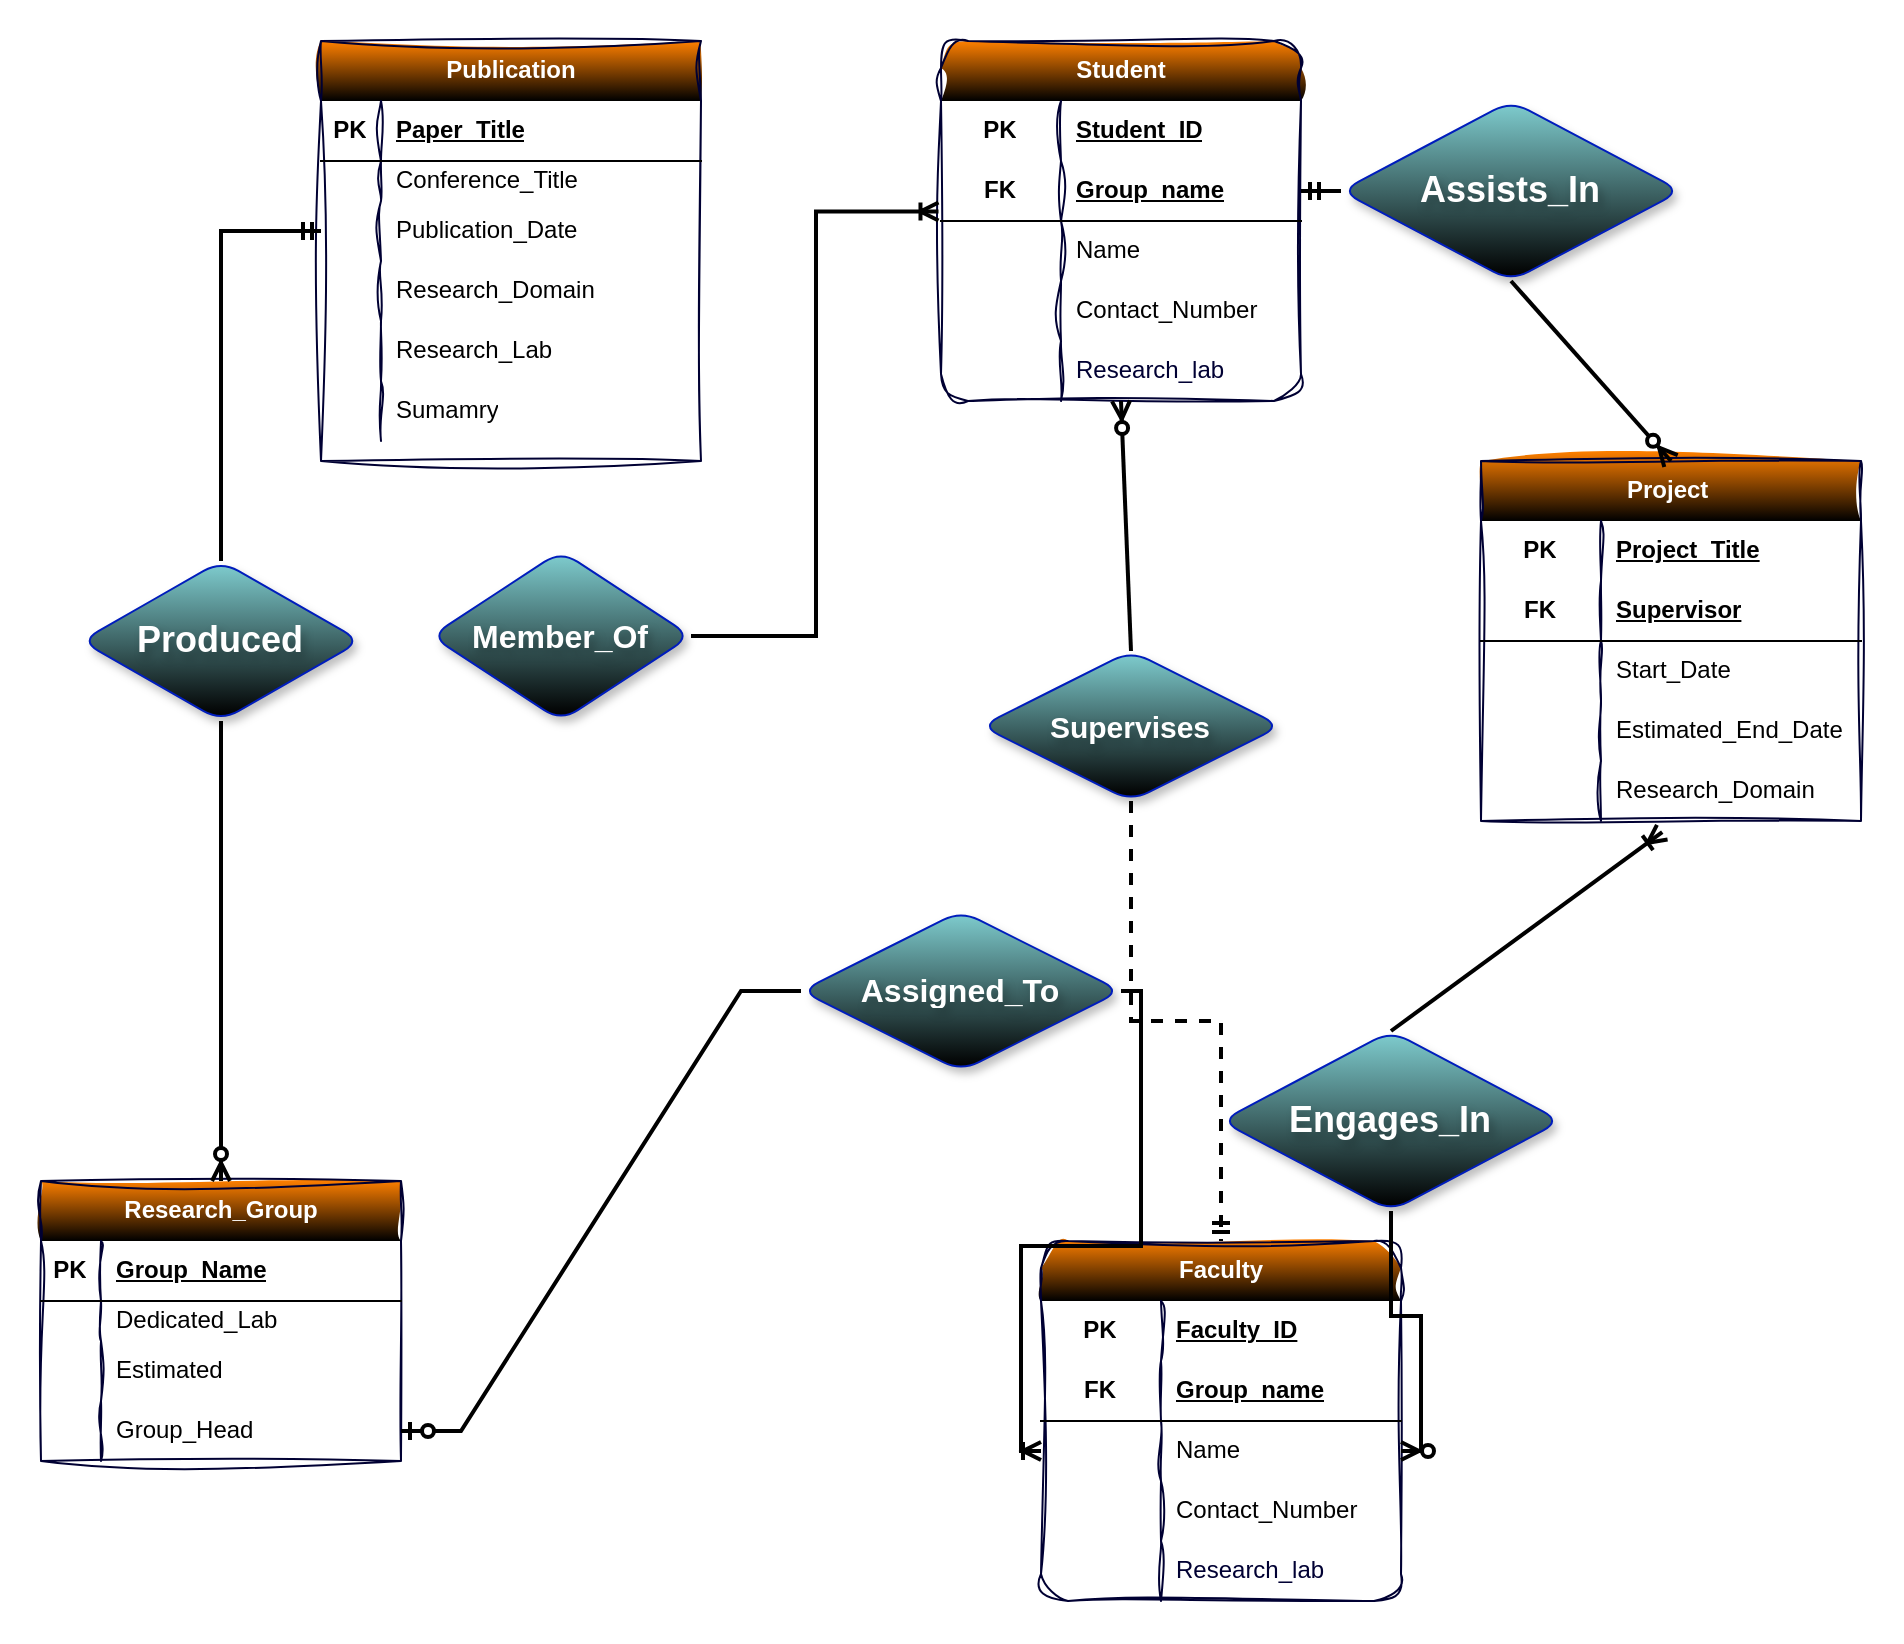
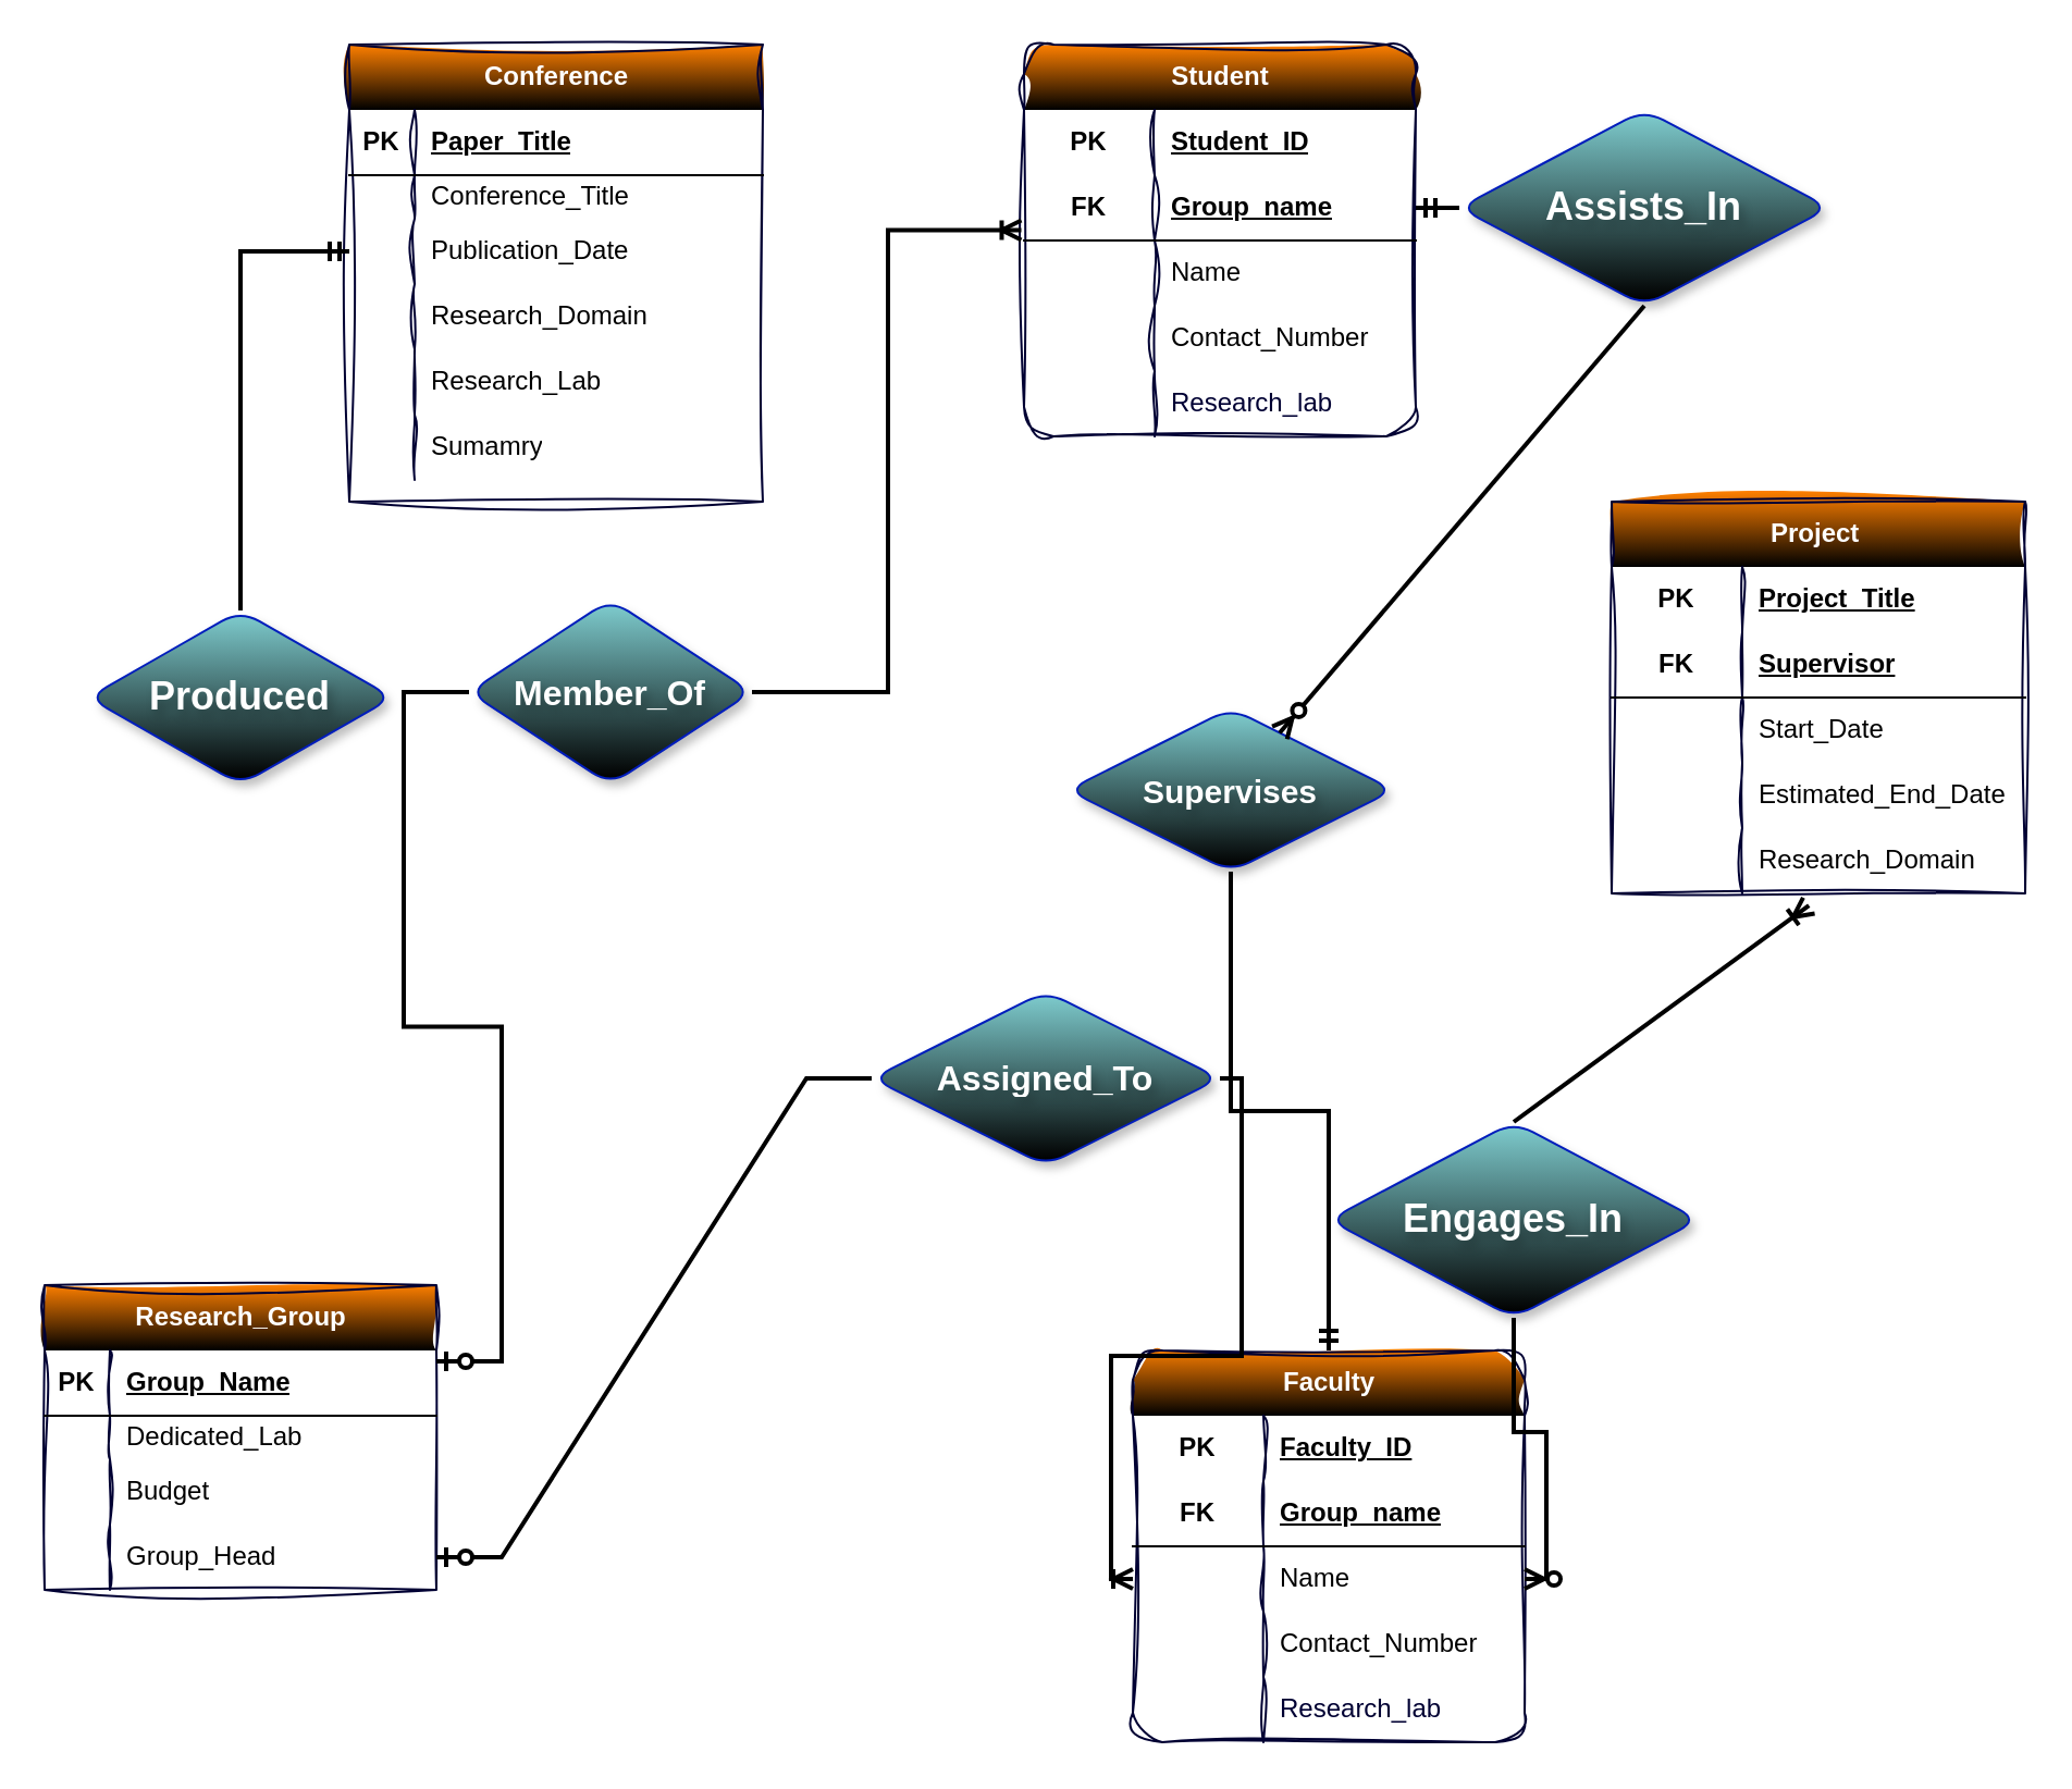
- <mxCell id="15" value="Publication" style="shape=table;startSize=30;container=1;collapsible=1;childLayout=tableLayout;fixedRows=1;rowLines=0;fontStyle=1;align=center;resizeLast=1;shadow=0;rounded=0;swimlaneFillColor=none;labelBackgroundColor=none;labelBorderColor=none;textShadow=0;html=1;fillColor=#FF8000;strokeColor=#000033;fontColor=#ffffff;gradientColor=default;swimlaneLine=0;sketch=1;curveFitting=1;jiggle=2;" parent="1" vertex="1"><mxGeometry x="160" y="20" width="190" height="210" as="geometry" /></mxCell>
+ <mxCell id="15" value="Conference" style="shape=table;startSize=30;container=1;collapsible=1;childLayout=tableLayout;fixedRows=1;rowLines=0;fontStyle=1;align=center;resizeLast=1;shadow=0;rounded=0;swimlaneFillColor=none;labelBackgroundColor=none;labelBorderColor=none;textShadow=0;html=1;fillColor=#FF8000;strokeColor=#000033;fontColor=#ffffff;gradientColor=default;swimlaneLine=0;sketch=1;curveFitting=1;jiggle=2;" parent="1" vertex="1"><mxGeometry x="160" y="20" width="190" height="210" as="geometry" /></mxCell>
- <mxCell id="95" value="" style="fontSize=12;html=1;endArrow=ERzeroToMany;endFill=1;rounded=0;exitX=0.5;exitY=1;exitDx=0;exitDy=0;entryX=0.5;entryY=0;entryDx=0;entryDy=0;strokeWidth=2;" parent="1" source="87" target="66" edge="1"><mxGeometry width="100" height="100" relative="1" as="geometry"><mxPoint x="810" y="870" as="sourcePoint" /><mxPoint x="670" y="800" as="targetPoint" /></mxGeometry></mxCell>
+ <mxCell id="95" value="" style="fontSize=12;html=1;endArrow=ERzeroToMany;endFill=1;rounded=0;exitX=0.5;exitY=1;exitDx=0;exitDy=0;strokeWidth=2;" parent="1" source="87" target="85" edge="1"><mxGeometry width="100" height="100" relative="1" as="geometry"><mxPoint x="810" y="870" as="sourcePoint" /><mxPoint x="670" y="800" as="targetPoint" /></mxGeometry></mxCell>
- <mxCell id="92" value="" style="fontSize=12;html=1;endArrow=ERzeroToMany;endFill=1;rounded=0;entryX=0.5;entryY=1;entryDx=0;entryDy=0;strokeWidth=2;exitX=0.5;exitY=0;exitDx=0;exitDy=0;" parent="1" source="85" target="50" edge="1"><mxGeometry width="100" height="100" relative="1" as="geometry"><mxPoint x="750" y="490" as="sourcePoint" /><mxPoint x="560.96" y="221.56" as="targetPoint" /></mxGeometry></mxCell>
- <mxCell id="93" value="" style="fontSize=12;html=1;endArrow=ERmandOne;rounded=0;exitX=0.5;exitY=1;exitDx=0;exitDy=0;strokeWidth=2;entryX=0.5;entryY=0;entryDx=0;entryDy=0;edgeStyle=orthogonalEdgeStyle;dashed=1;" parent="1" source="85" target="34" edge="1"><mxGeometry width="100" height="100" relative="1" as="geometry"><mxPoint x="530" y="640" as="sourcePoint" /><mxPoint x="790" y="610" as="targetPoint" /></mxGeometry></mxCell>
+ <mxCell id="93" value="" style="fontSize=12;html=1;endArrow=ERmandOne;rounded=0;exitX=0.5;exitY=1;exitDx=0;exitDy=0;strokeWidth=2;entryX=0.5;entryY=0;entryDx=0;entryDy=0;edgeStyle=orthogonalEdgeStyle;" parent="1" source="85" target="34" edge="1"><mxGeometry width="100" height="100" relative="1" as="geometry"><mxPoint x="530" y="640" as="sourcePoint" /><mxPoint x="790" y="610" as="targetPoint" /></mxGeometry></mxCell>
+ <mxCell id="91" value="" style="edgeStyle=entityRelationEdgeStyle;fontSize=12;html=1;endArrow=ERzeroToOne;endFill=1;rounded=0;exitX=0;exitY=0.5;exitDx=0;exitDy=0;entryX=1;entryY=0.25;entryDx=0;entryDy=0;strokeWidth=2;" parent="1" source="84" target="2" edge="1"><mxGeometry width="100" height="100" relative="1" as="geometry"><mxPoint x="740" y="400" as="sourcePoint" /><mxPoint x="800" y="450" as="targetPoint" /></mxGeometry></mxCell>
- <mxCell id="98" value="" style="fontSize=12;html=1;endArrow=ERzeroToMany;endFill=1;rounded=0;entryX=0.5;entryY=0;entryDx=0;entryDy=0;exitX=0.5;exitY=1;exitDx=0;exitDy=0;strokeWidth=2;" parent="1" source="83" target="2" edge="1"><mxGeometry width="100" height="100" relative="1" as="geometry"><mxPoint x="530" y="320" as="sourcePoint" /><mxPoint x="630" y="220" as="targetPoint" /></mxGeometry></mxCell>
- <mxCell id="11" value="Estimated" style="shape=partialRectangle;connectable=0;fillColor=none;top=0;left=0;bottom=0;right=0;align=left;spacingLeft=6;overflow=hidden;whiteSpace=wrap;html=1;swimlaneFillColor=default;" parent="9" vertex="1"><mxGeometry x="30" width="150" height="30" as="geometry"><mxRectangle width="150" height="30" as="alternateBounds" /></mxGeometry></mxCell>
+ <mxCell id="11" value="Budget" style="shape=partialRectangle;connectable=0;fillColor=none;top=0;left=0;bottom=0;right=0;align=left;spacingLeft=6;overflow=hidden;whiteSpace=wrap;html=1;swimlaneFillColor=default;" parent="9" vertex="1"><mxGeometry x="30" width="150" height="30" as="geometry"><mxRectangle width="150" height="30" as="alternateBounds" /></mxGeometry></mxCell>
